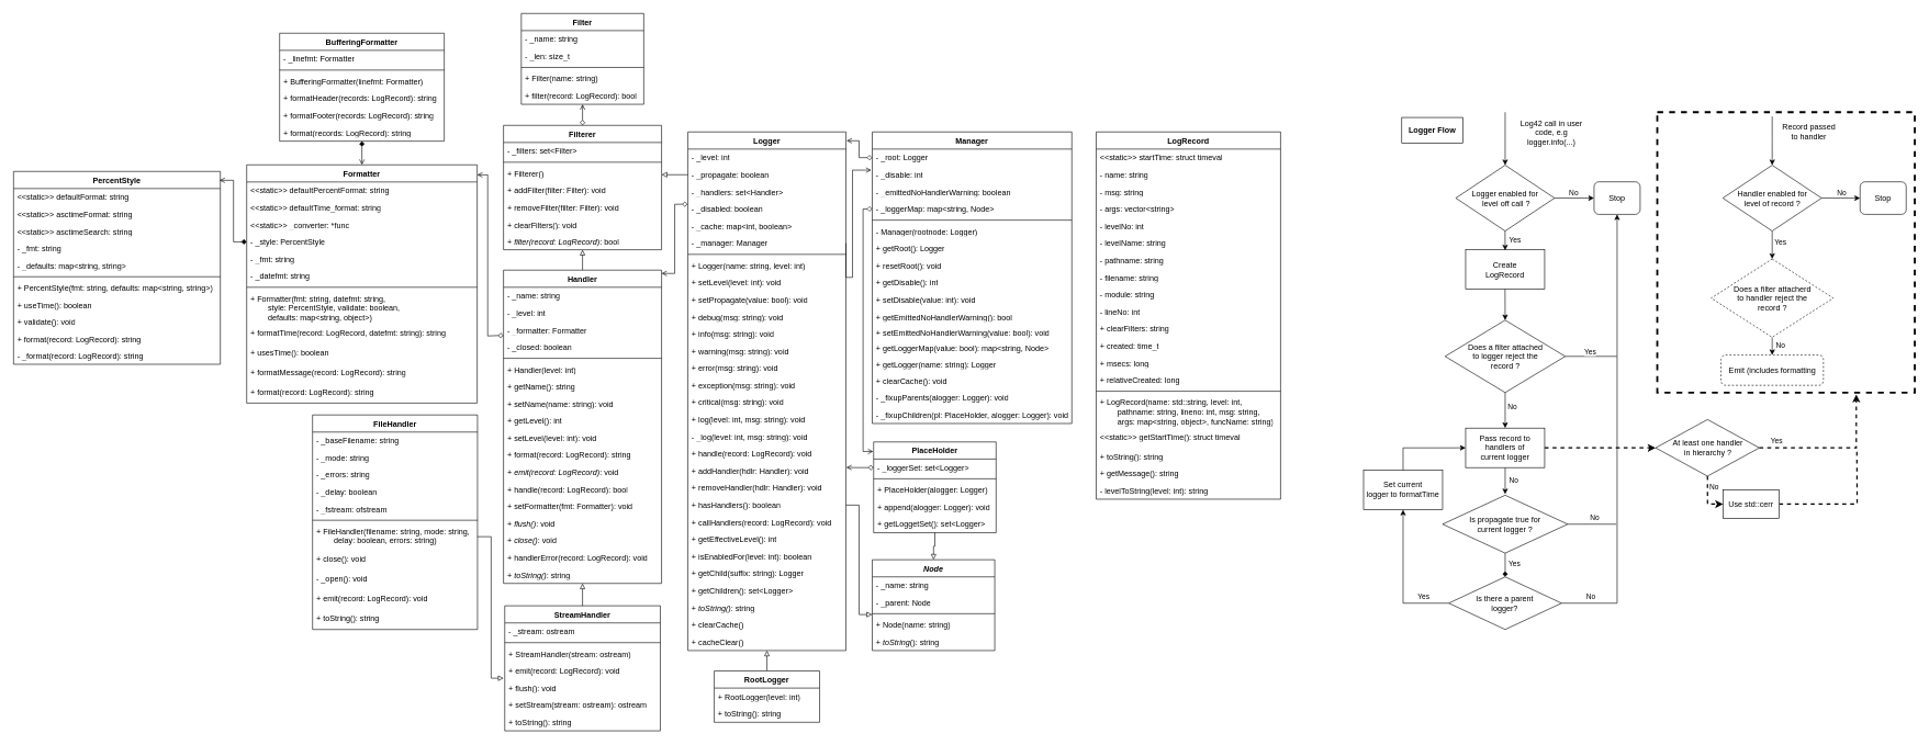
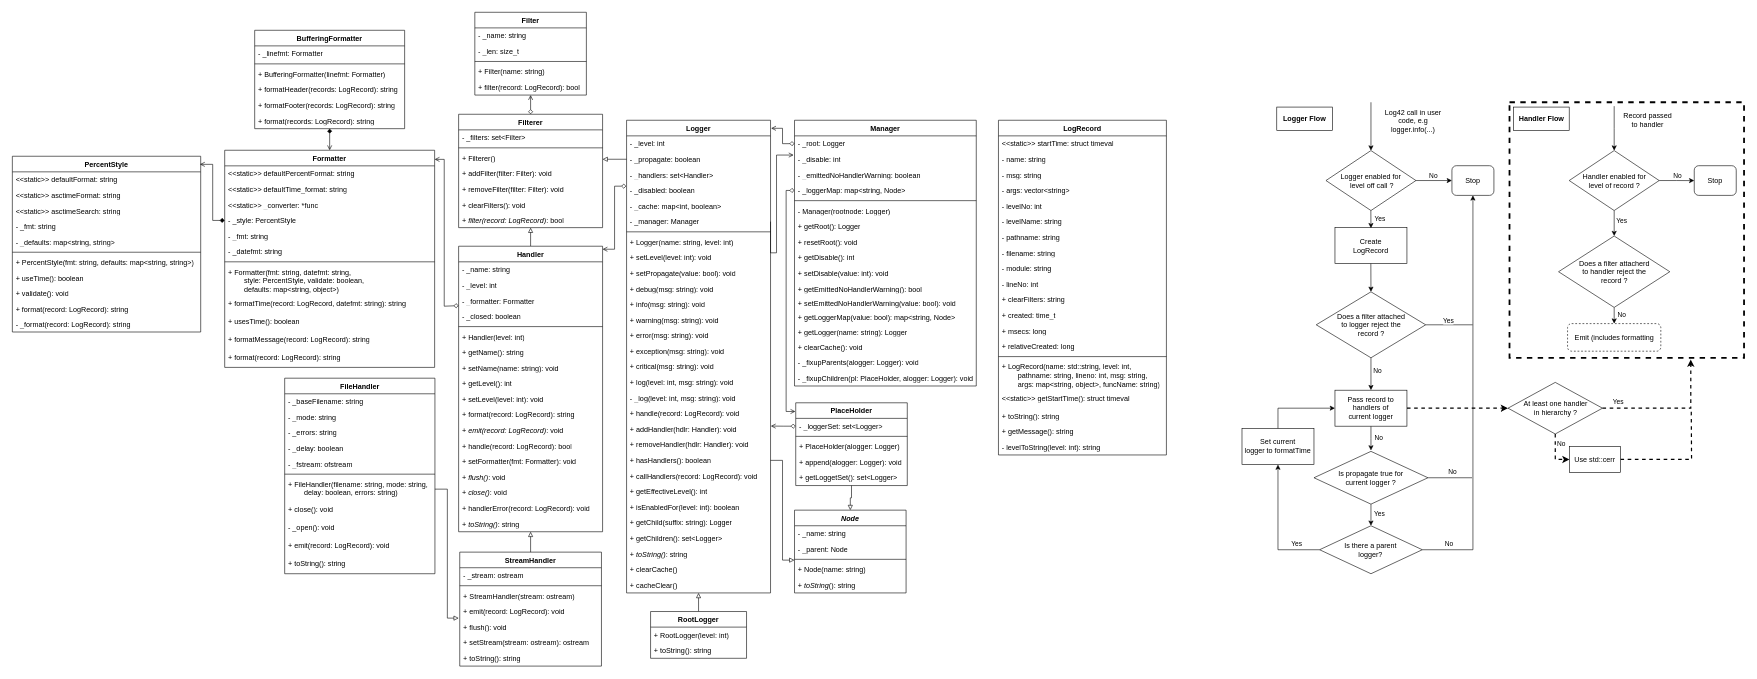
+ <mxCell id="219" value="&lt;b&gt;Handler Flow&lt;/b&gt;" style="rounded=0;whiteSpace=wrap;html=1;" parent="1" vertex="1"><mxGeometry x="2522.5" y="178" width="93" height="39" as="geometry" /></mxCell>
- <mxCell id="228" value="Does a filter attacherd&lt;br&gt;to handler reject the&lt;br&gt;record ?" style="rhombus;whiteSpace=wrap;html=1;dashed=1;" parent="1" vertex="1"><mxGeometry x="2597.75" y="393" width="185.5" height="119" as="geometry" /></mxCell>
+ <mxCell id="228" value="Does a filter attacherd&lt;br&gt;to handler reject the&lt;br&gt;record ?" style="rhombus;whiteSpace=wrap;html=1;" parent="1" vertex="1"><mxGeometry x="2597.75" y="393" width="185.5" height="119" as="geometry" /></mxCell>
- <mxCell id="199" style="edgeStyle=orthogonalEdgeStyle;rounded=0;orthogonalLoop=1;jettySize=auto;html=1;exitX=0.5;exitY=1;exitDx=0;exitDy=0;entryX=0.5;entryY=0;entryDx=0;entryDy=0;endArrow=diamond;" parent="1" source="203" target="208" edge="1"><mxGeometry relative="1" as="geometry" /></mxCell>
+ <mxCell id="199" style="edgeStyle=orthogonalEdgeStyle;rounded=0;orthogonalLoop=1;jettySize=auto;html=1;exitX=0.5;exitY=1;exitDx=0;exitDy=0;entryX=0.5;entryY=0;entryDx=0;entryDy=0;" parent="1" source="203" target="208" edge="1"><mxGeometry relative="1" as="geometry" /></mxCell>
